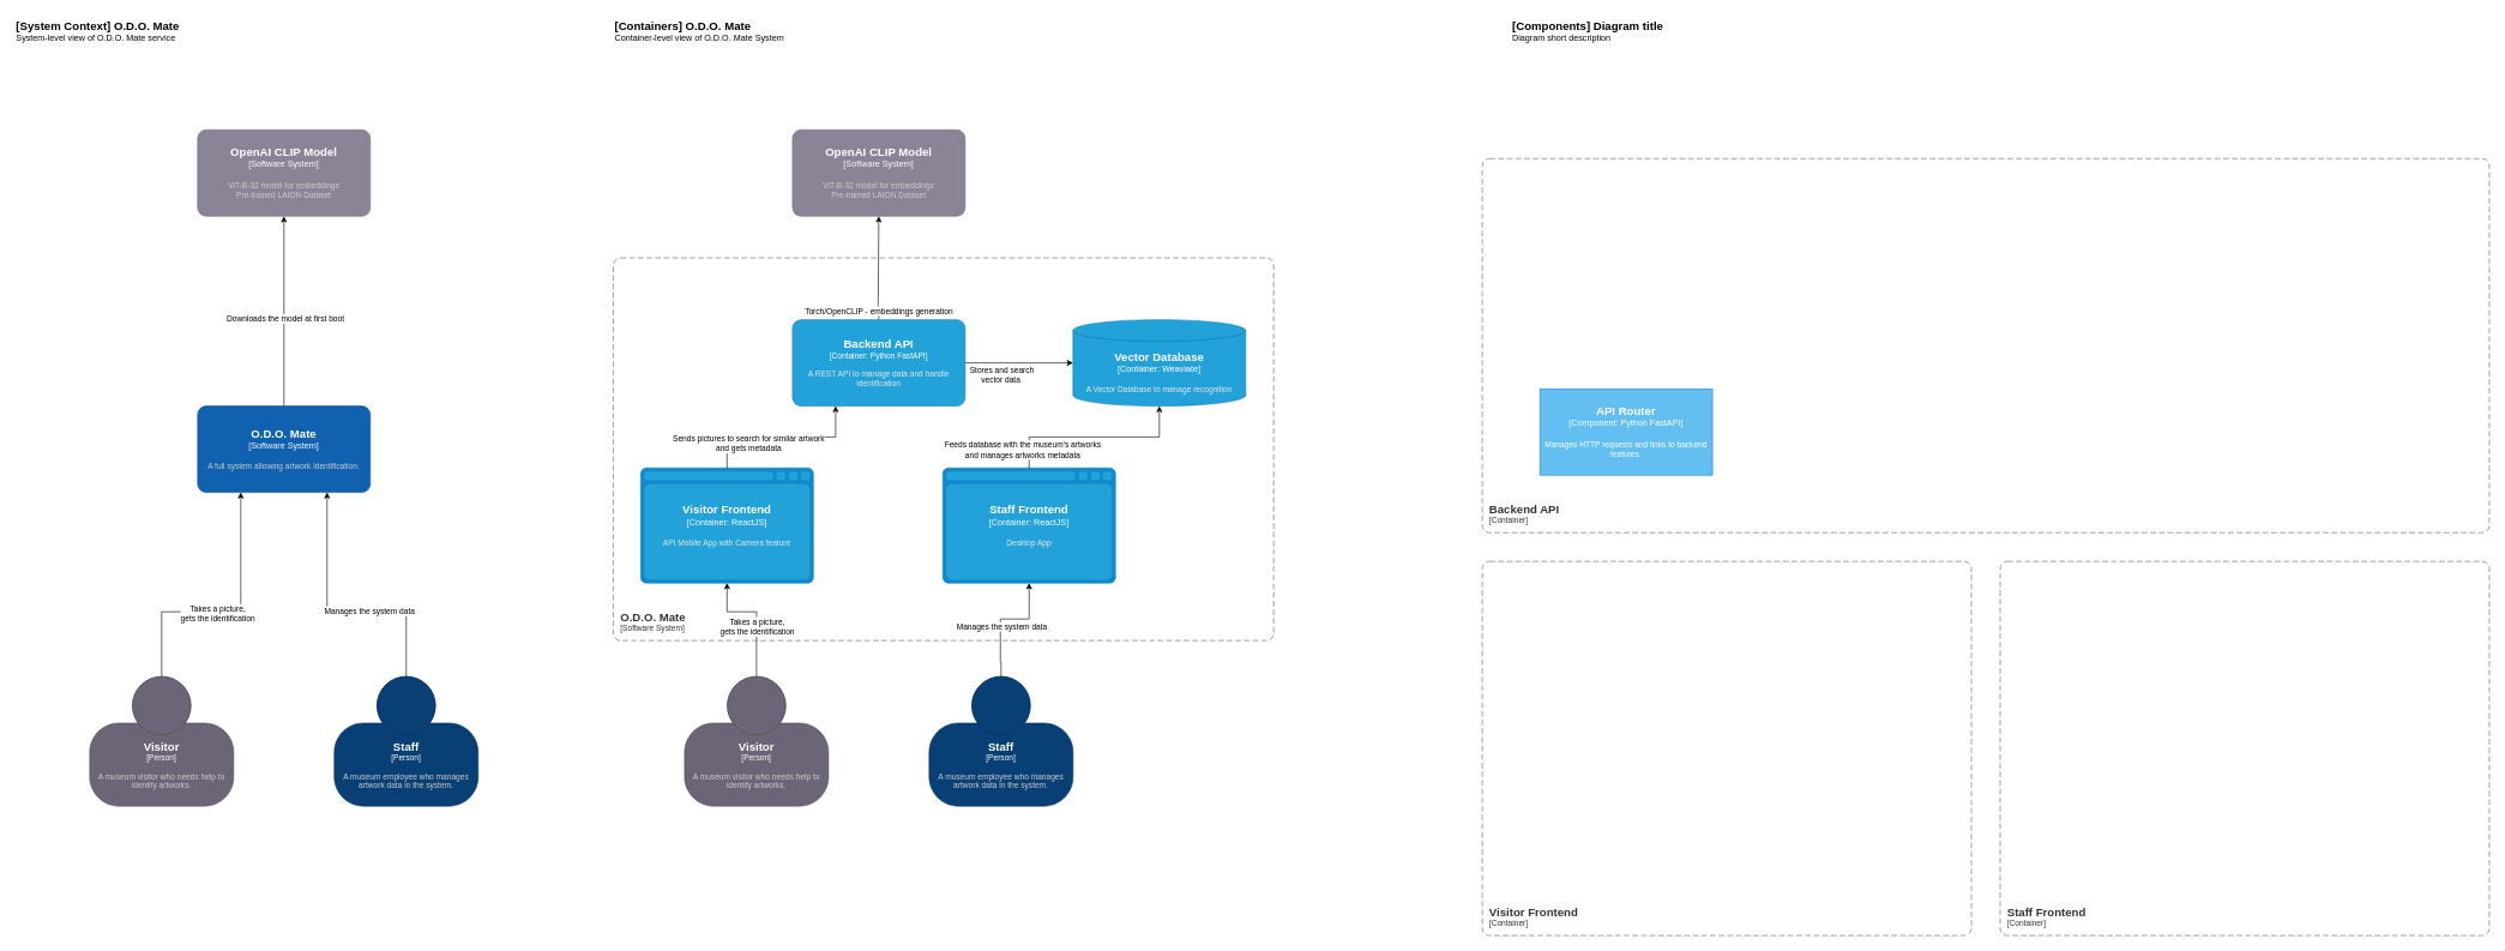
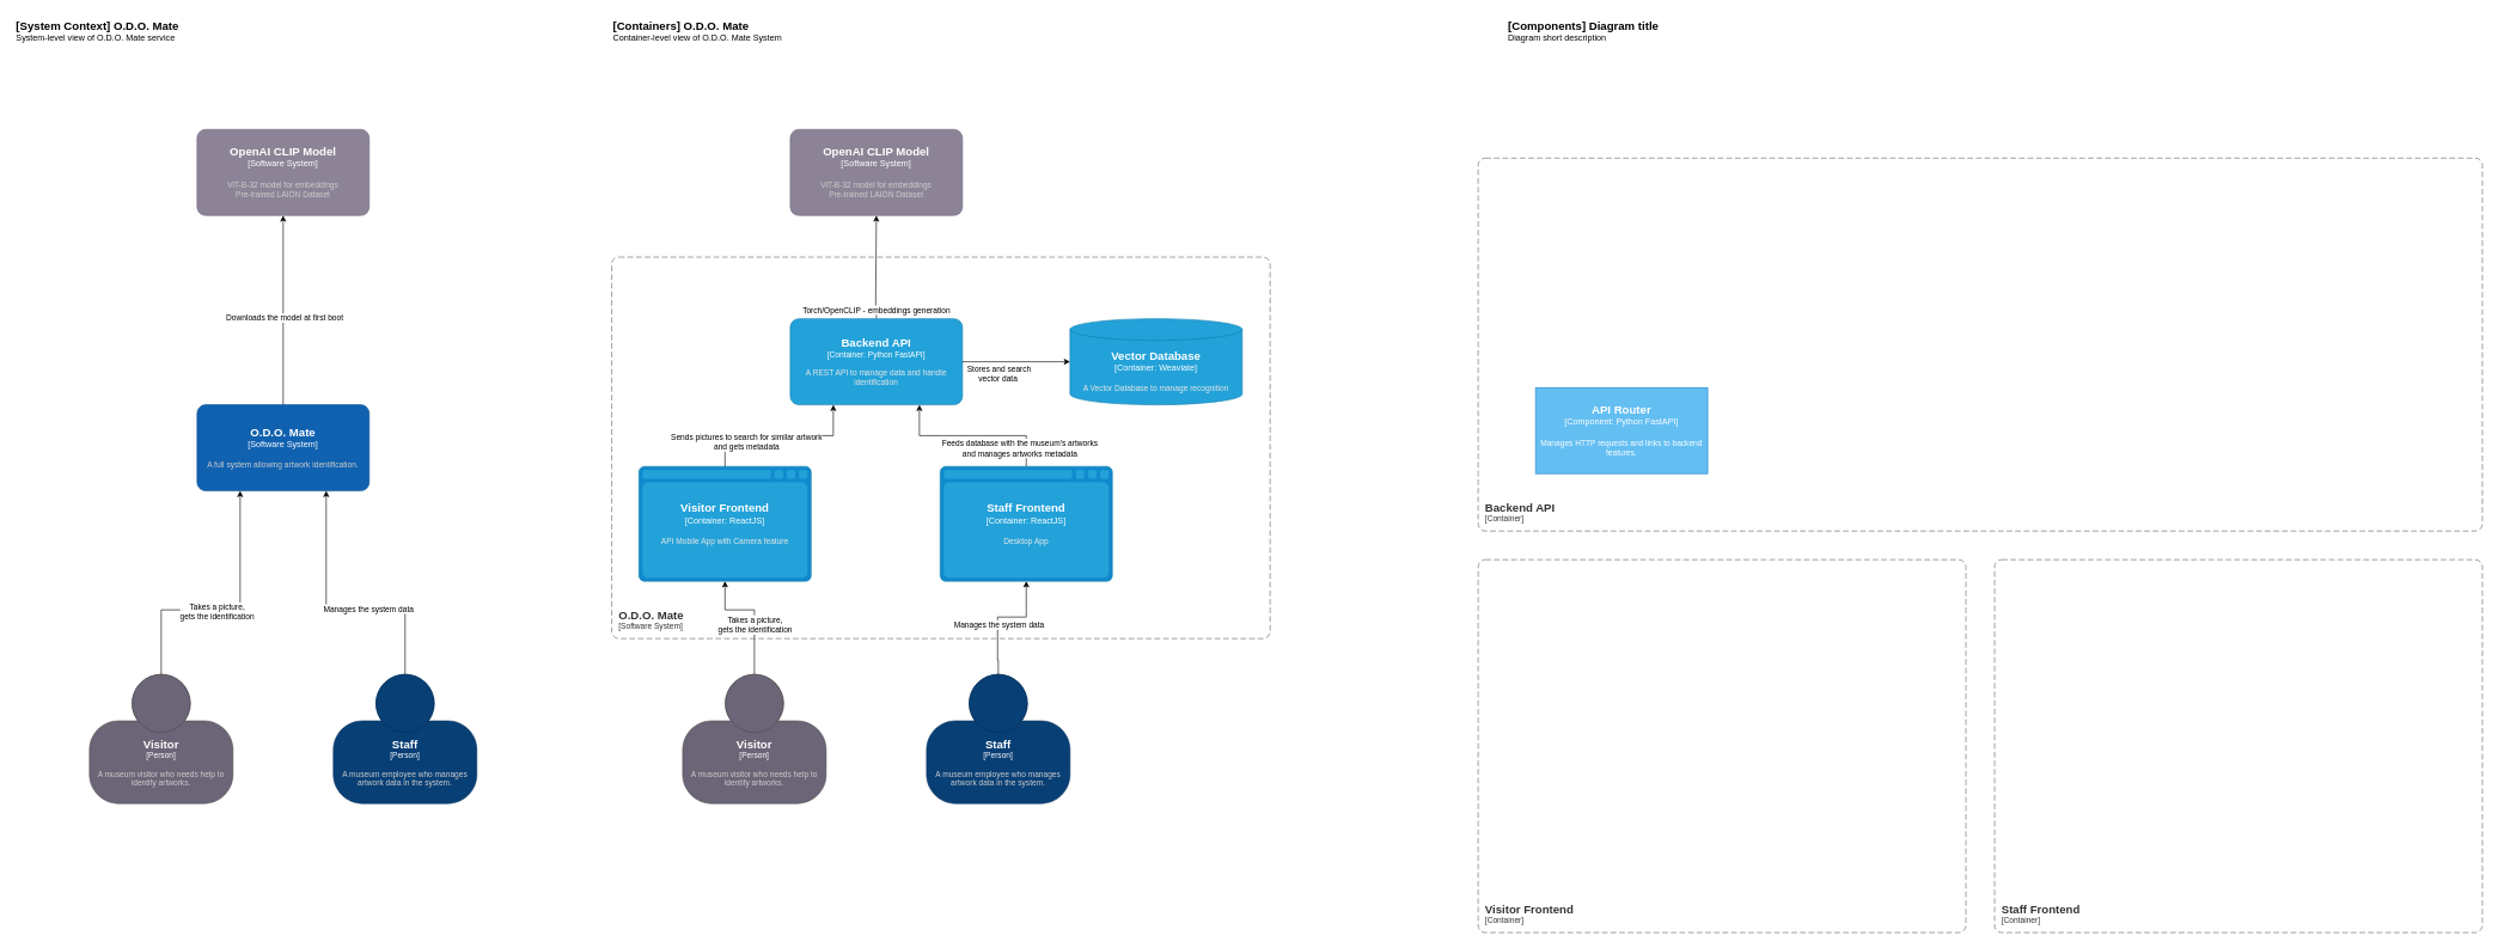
- <mxCell id="27" style="edgeStyle=orthogonalEdgeStyle;rounded=0;orthogonalLoop=1;jettySize=auto;html=1;exitX=0.5;exitY=0;exitDx=0;exitDy=0;exitPerimeter=0;" parent="1" source="23" target="28" edge="1"><mxGeometry relative="1" as="geometry" /></mxCell>
+ <mxCell id="27" style="edgeStyle=orthogonalEdgeStyle;rounded=0;orthogonalLoop=1;jettySize=auto;html=1;exitX=0.5;exitY=0;exitDx=0;exitDy=0;exitPerimeter=0;entryX=0.75;entryY=1;entryDx=0;entryDy=0;entryPerimeter=0;" parent="1" source="23" target="24" edge="1"><mxGeometry relative="1" as="geometry" /></mxCell>
